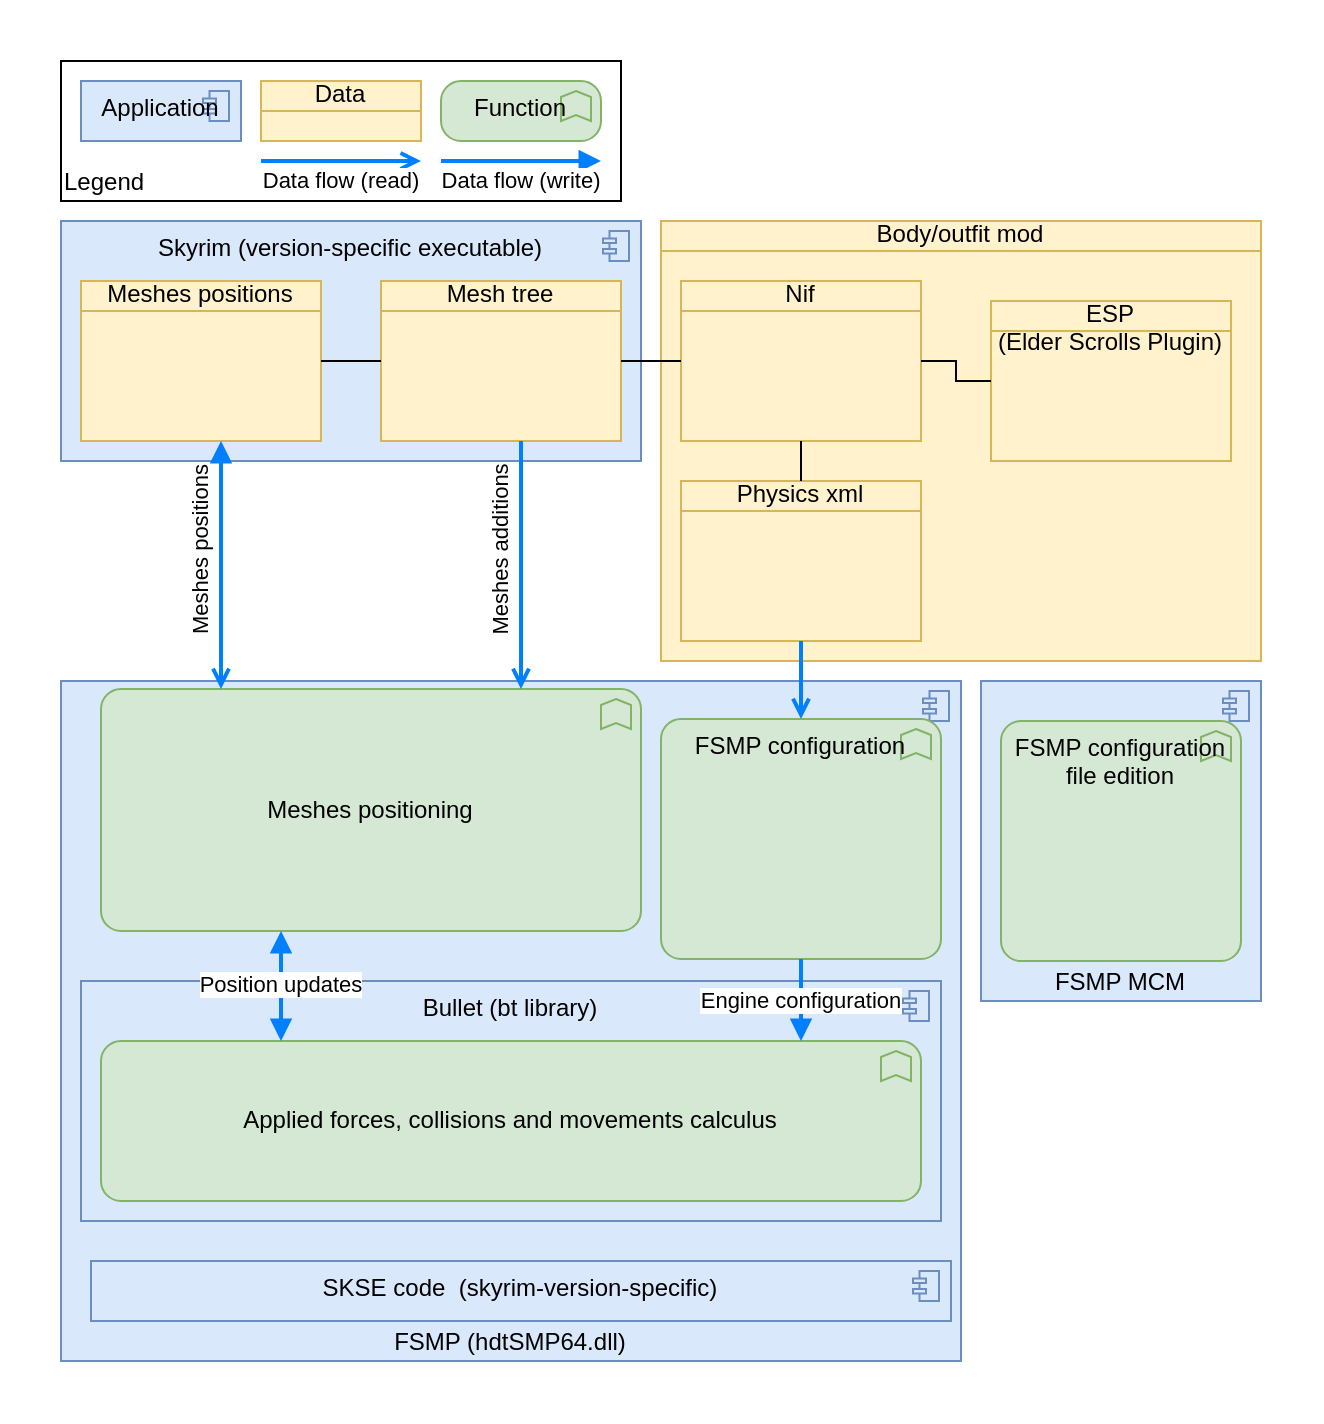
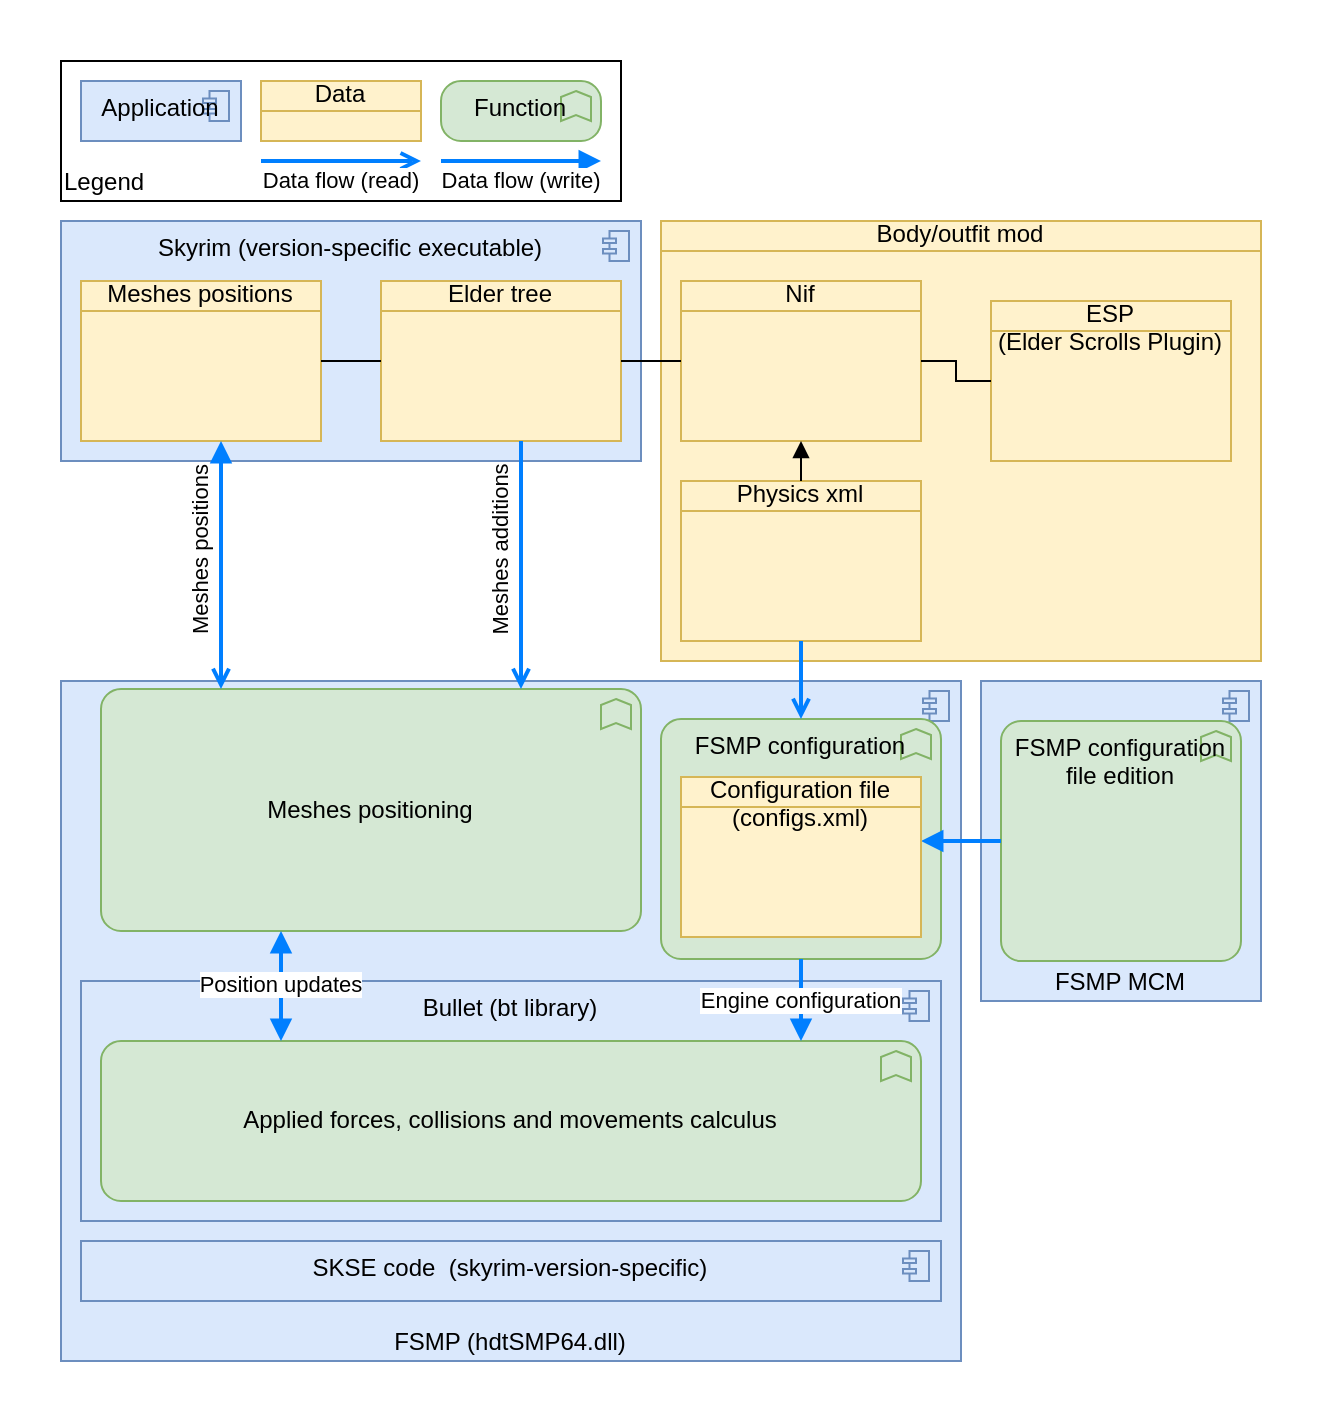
- <mxCell id="18" value="Mesh tree" style="html=1;outlineConnect=0;whiteSpace=wrap;fillColor=#fff2cc;shape=mxgraph.archimate3.businessObject;overflow=fill;strokeColor=#d6b656;" vertex="1" parent="1"><mxGeometry x="190" y="140" width="120" height="80" as="geometry" /></mxCell>
+ <mxCell id="18" value="Elder tree" style="html=1;outlineConnect=0;whiteSpace=wrap;fillColor=#fff2cc;shape=mxgraph.archimate3.businessObject;overflow=fill;strokeColor=#d6b656;" vertex="1" parent="1"><mxGeometry x="190" y="140" width="120" height="80" as="geometry" /></mxCell>
- <mxCell id="21" value="" style="endArrow=none;html=1;rounded=0;edgeStyle=orthogonalEdgeStyle;" edge="1" parent="1" source="16" target="17"><mxGeometry width="50" height="50" relative="1" as="geometry"><mxPoint x="505" y="175" as="sourcePoint" /><mxPoint x="565" y="252.5" as="targetPoint" /></mxGeometry></mxCell>
+ <mxCell id="21" value="" style="endArrow=block;html=1;rounded=0;edgeStyle=orthogonalEdgeStyle;" edge="1" parent="1" source="16" target="17"><mxGeometry width="50" height="50" relative="1" as="geometry"><mxPoint x="505" y="175" as="sourcePoint" /><mxPoint x="565" y="252.5" as="targetPoint" /></mxGeometry></mxCell>
+ <mxCell id="10" value="" style="endArrow=block;html=1;rounded=0;edgeStyle=orthogonalEdgeStyle;endFill=1;strokeColor=#007FFF;strokeWidth=2;" edge="1" parent="1" source="9" target="22"><mxGeometry width="50" height="50" relative="1" as="geometry"><mxPoint x="720" y="400" as="sourcePoint" /><mxPoint x="770" y="350" as="targetPoint" /><Array as="points"><mxPoint x="500" y="428" /><mxPoint x="500" y="428" /></Array></mxGeometry></mxCell>
+ <mxCell id="22" value="&lt;table cellpadding=&quot;0&quot; cellspacing=&quot;0&quot; style=&quot;font-size:1em;width:100%;height:100%;&quot;&gt;&lt;tbody&gt;&lt;tr style=&quot;height:20px;&quot;&gt;&lt;td align=&quot;center&quot;&gt;Configuration file&lt;br&gt;(configs.xml)&lt;/td&gt;&lt;/tr&gt;&lt;tr&gt;&lt;td align=&quot;left&quot; valign=&quot;top&quot; style=&quot;padding:4px;&quot;&gt;&lt;/td&gt;&lt;/tr&gt;&lt;/tbody&gt;&lt;/table&gt;" style="html=1;outlineConnect=0;whiteSpace=wrap;fillColor=#fff2cc;shape=mxgraph.archimate3.businessObject;overflow=fill;strokeColor=#d6b656;" vertex="1" parent="1"><mxGeometry x="340" y="388" width="120" height="80" as="geometry" /></mxCell>
- <mxCell id="15" value="SKSE code&amp;nbsp;&amp;nbsp;(skyrim-version-specific)" style="html=1;outlineConnect=0;whiteSpace=wrap;fillColor=#dae8fc;shape=mxgraph.archimate3.application;appType=comp;archiType=square;strokeColor=#6c8ebf;verticalAlign=top;" vertex="1" parent="1"><mxGeometry x="45" y="630" width="430" height="30" as="geometry" /></mxCell>
+ <mxCell id="15" value="SKSE code&amp;nbsp;&amp;nbsp;(skyrim-version-specific)" style="html=1;outlineConnect=0;whiteSpace=wrap;fillColor=#dae8fc;shape=mxgraph.archimate3.application;appType=comp;archiType=square;strokeColor=#6c8ebf;verticalAlign=top;" vertex="1" parent="1"><mxGeometry x="40" y="620" width="430" height="30" as="geometry" /></mxCell>
